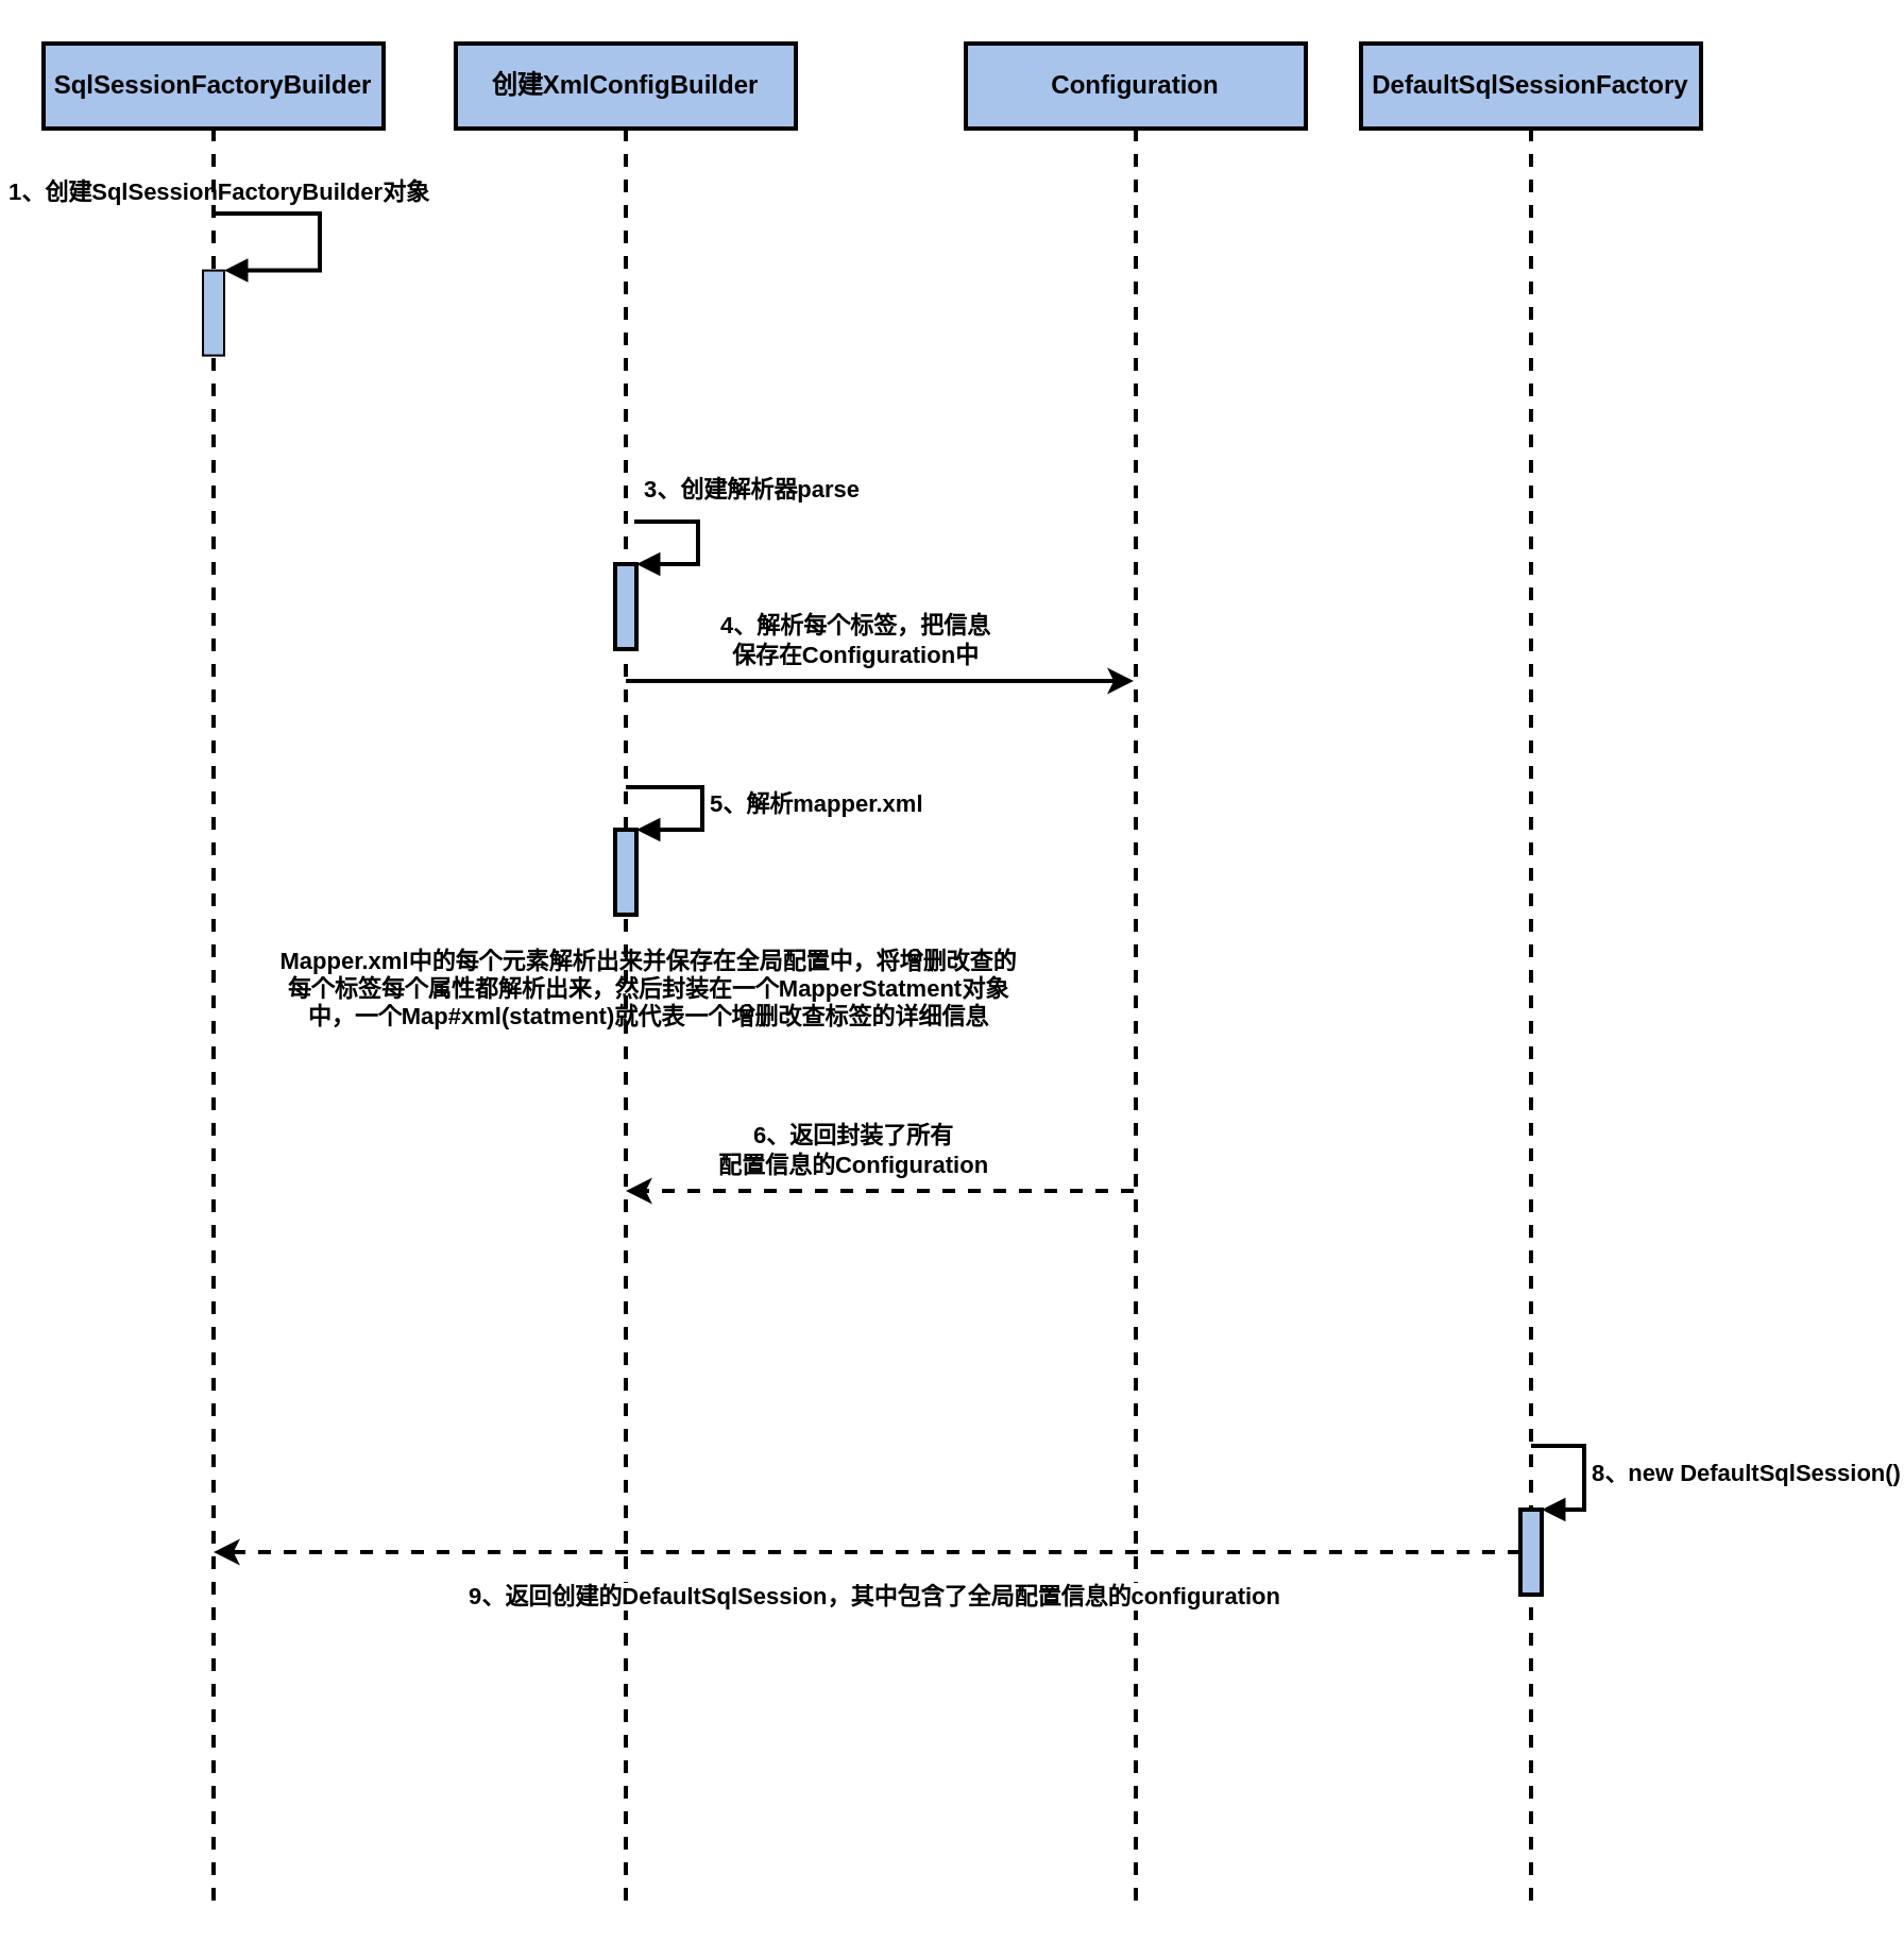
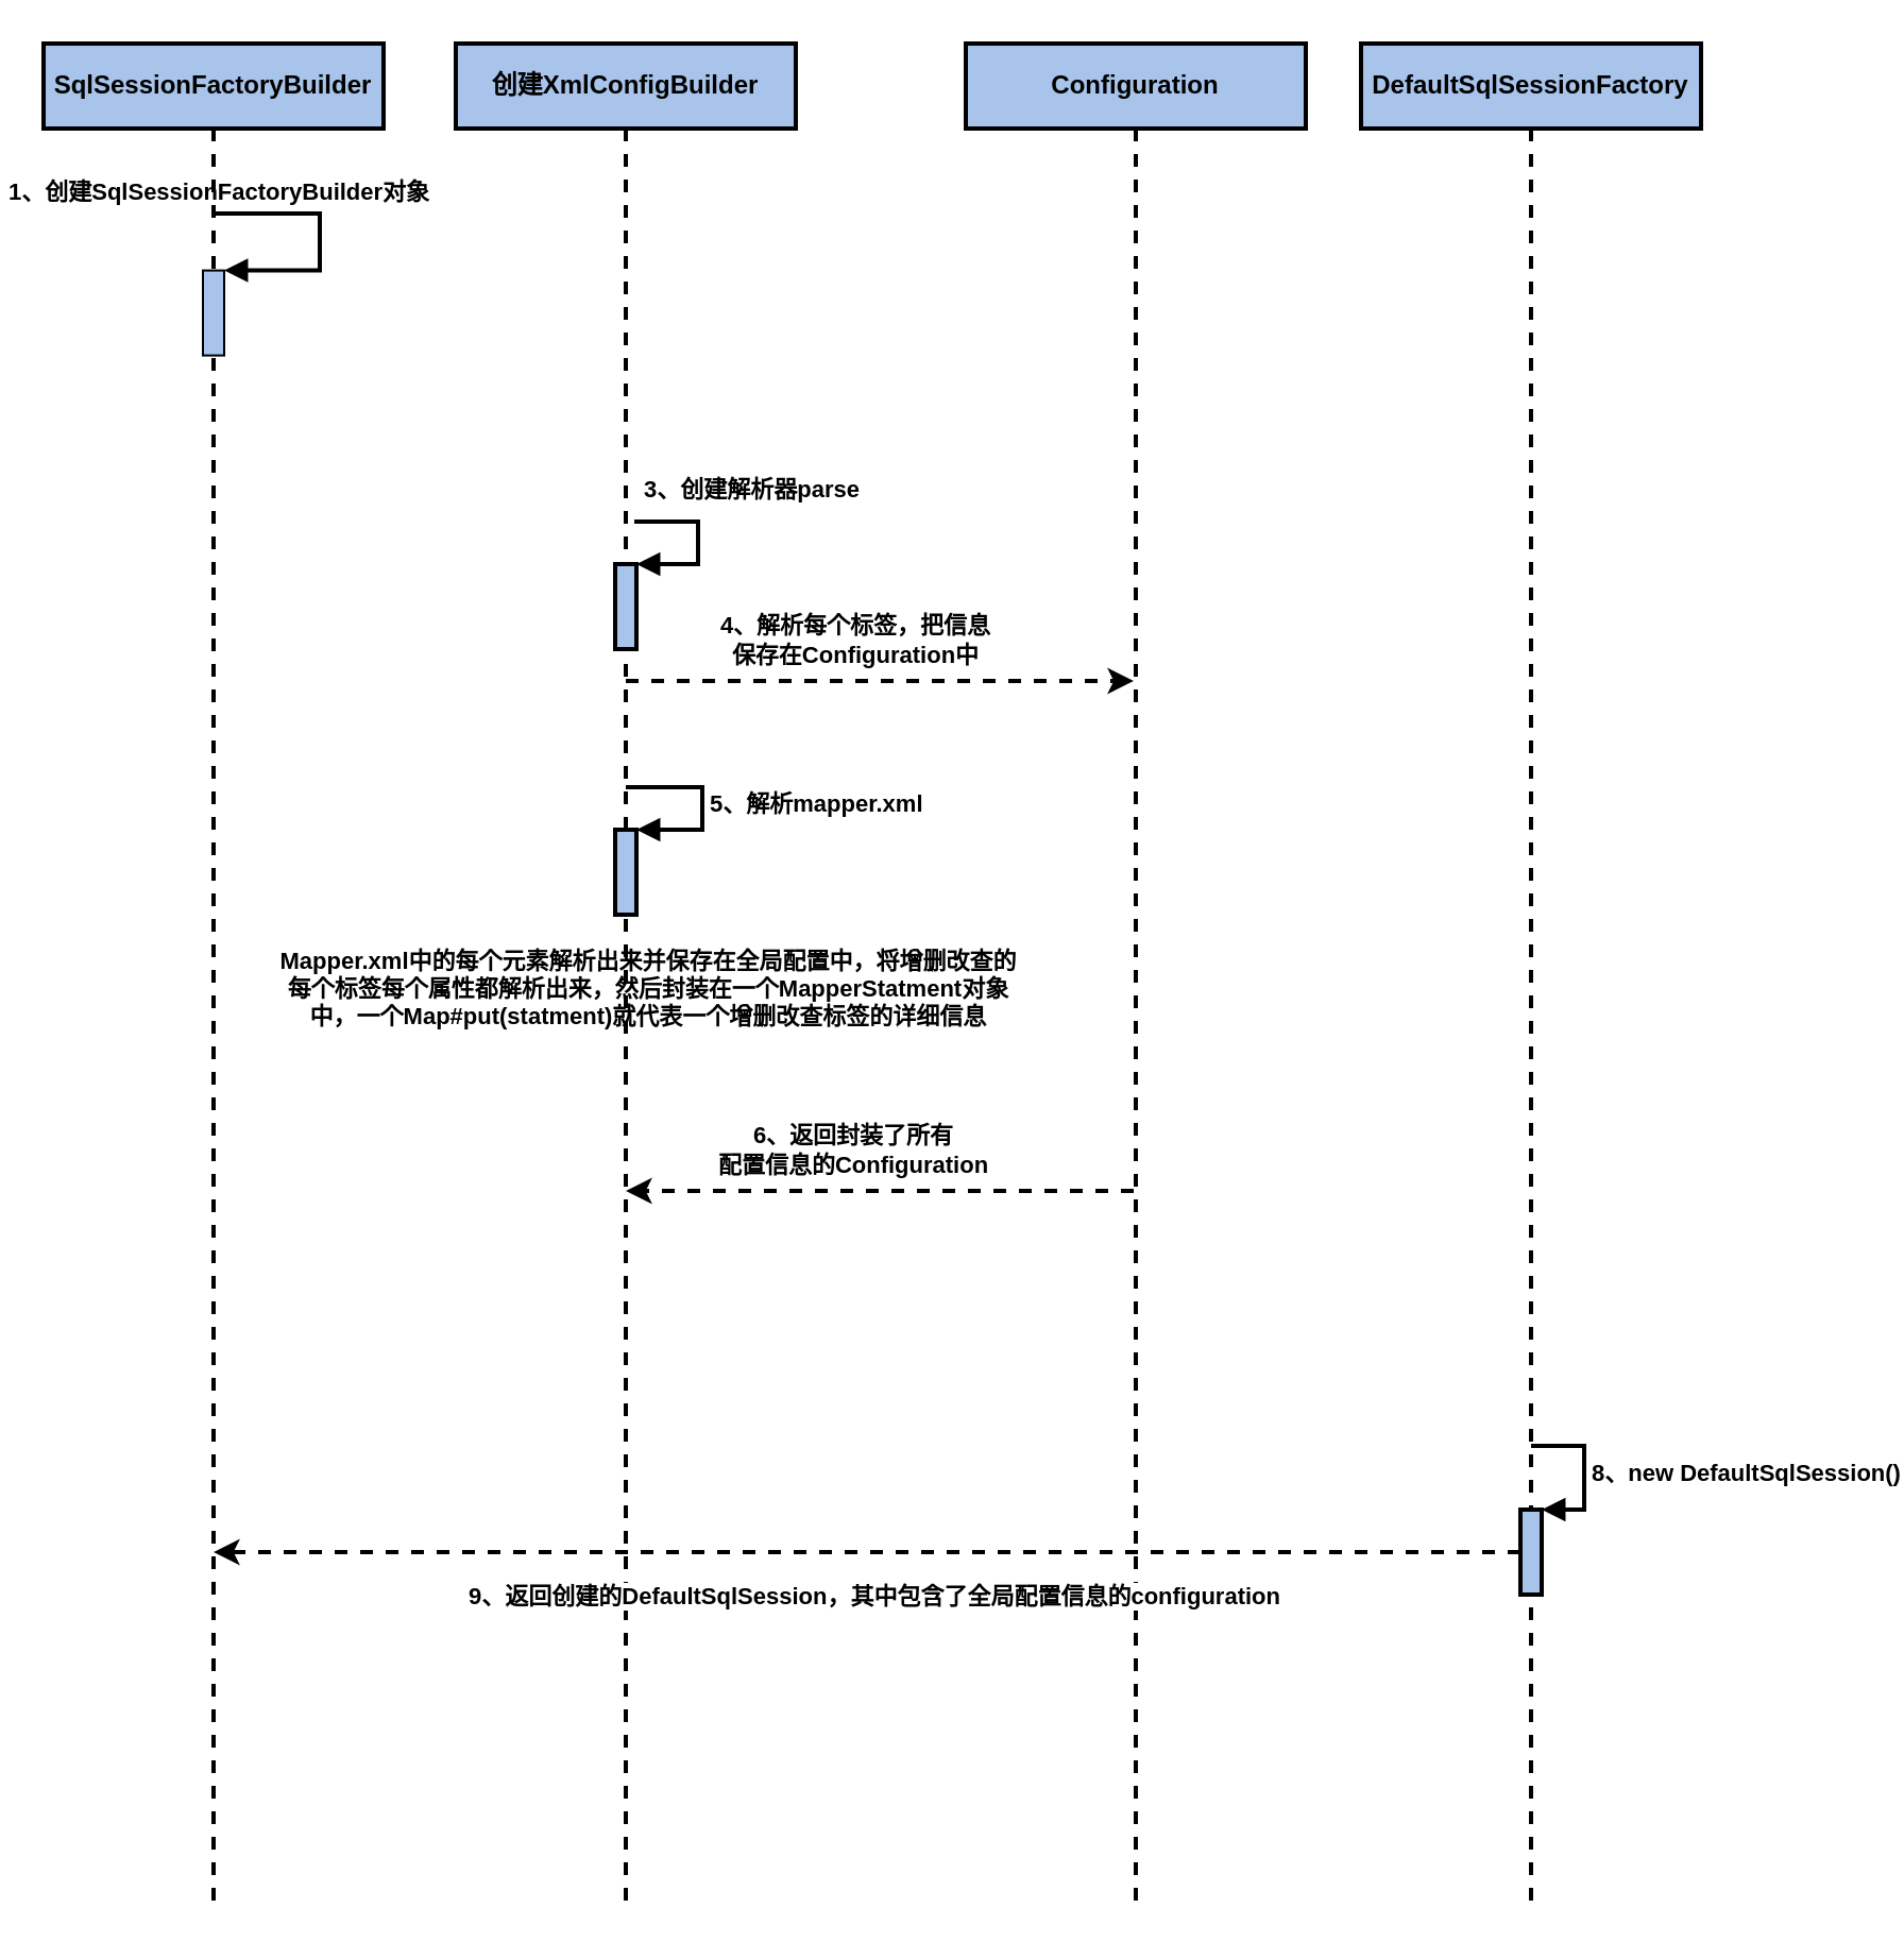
- <mxCell id="5" value="" style="edgeStyle=orthogonalEdgeStyle;rounded=0;orthogonalLoop=1;jettySize=auto;html=1;labelBackgroundColor=none;fontSize=11;fontColor=#000000;strokeWidth=2;" edge="1" parent="1" source="7" target="14"><mxGeometry relative="1" as="geometry"><Array as="points"><mxPoint x="430" y="320" /><mxPoint x="430" y="320" /></Array></mxGeometry></mxCell>
+ <mxCell id="5" value="" style="edgeStyle=orthogonalEdgeStyle;rounded=0;orthogonalLoop=1;jettySize=auto;html=1;labelBackgroundColor=none;fontSize=11;fontColor=#000000;strokeWidth=2;dashed=1;" edge="1" parent="1" source="7" target="14"><mxGeometry relative="1" as="geometry"><Array as="points"><mxPoint x="430" y="320" /><mxPoint x="430" y="320" /></Array></mxGeometry></mxCell>
- <mxCell id="15" value="Mapper.xml中的每个元素解析出来并保存在全局配置中，将增删改查的每个标签每个属性都解析出来，然后封装在一个MapperStatment对象中，一个Map#xml(statment)就代表一个增删改查标签的详细信息" style="text;html=1;strokeColor=none;fillColor=none;align=center;verticalAlign=middle;whiteSpace=wrap;rounded=0;fontSize=11;fontColor=#000000;fontStyle=1" vertex="1" parent="1"><mxGeometry x="130" y="440" width="350" height="50" as="geometry" /></mxCell>
+ <mxCell id="15" value="Mapper.xml中的每个元素解析出来并保存在全局配置中，将增删改查的每个标签每个属性都解析出来，然后封装在一个MapperStatment对象中，一个Map#put(statment)就代表一个增删改查标签的详细信息" style="text;html=1;strokeColor=none;fillColor=none;align=center;verticalAlign=middle;whiteSpace=wrap;rounded=0;fontSize=11;fontColor=#000000;fontStyle=1" vertex="1" parent="1"><mxGeometry x="130" y="440" width="350" height="50" as="geometry" /></mxCell>
